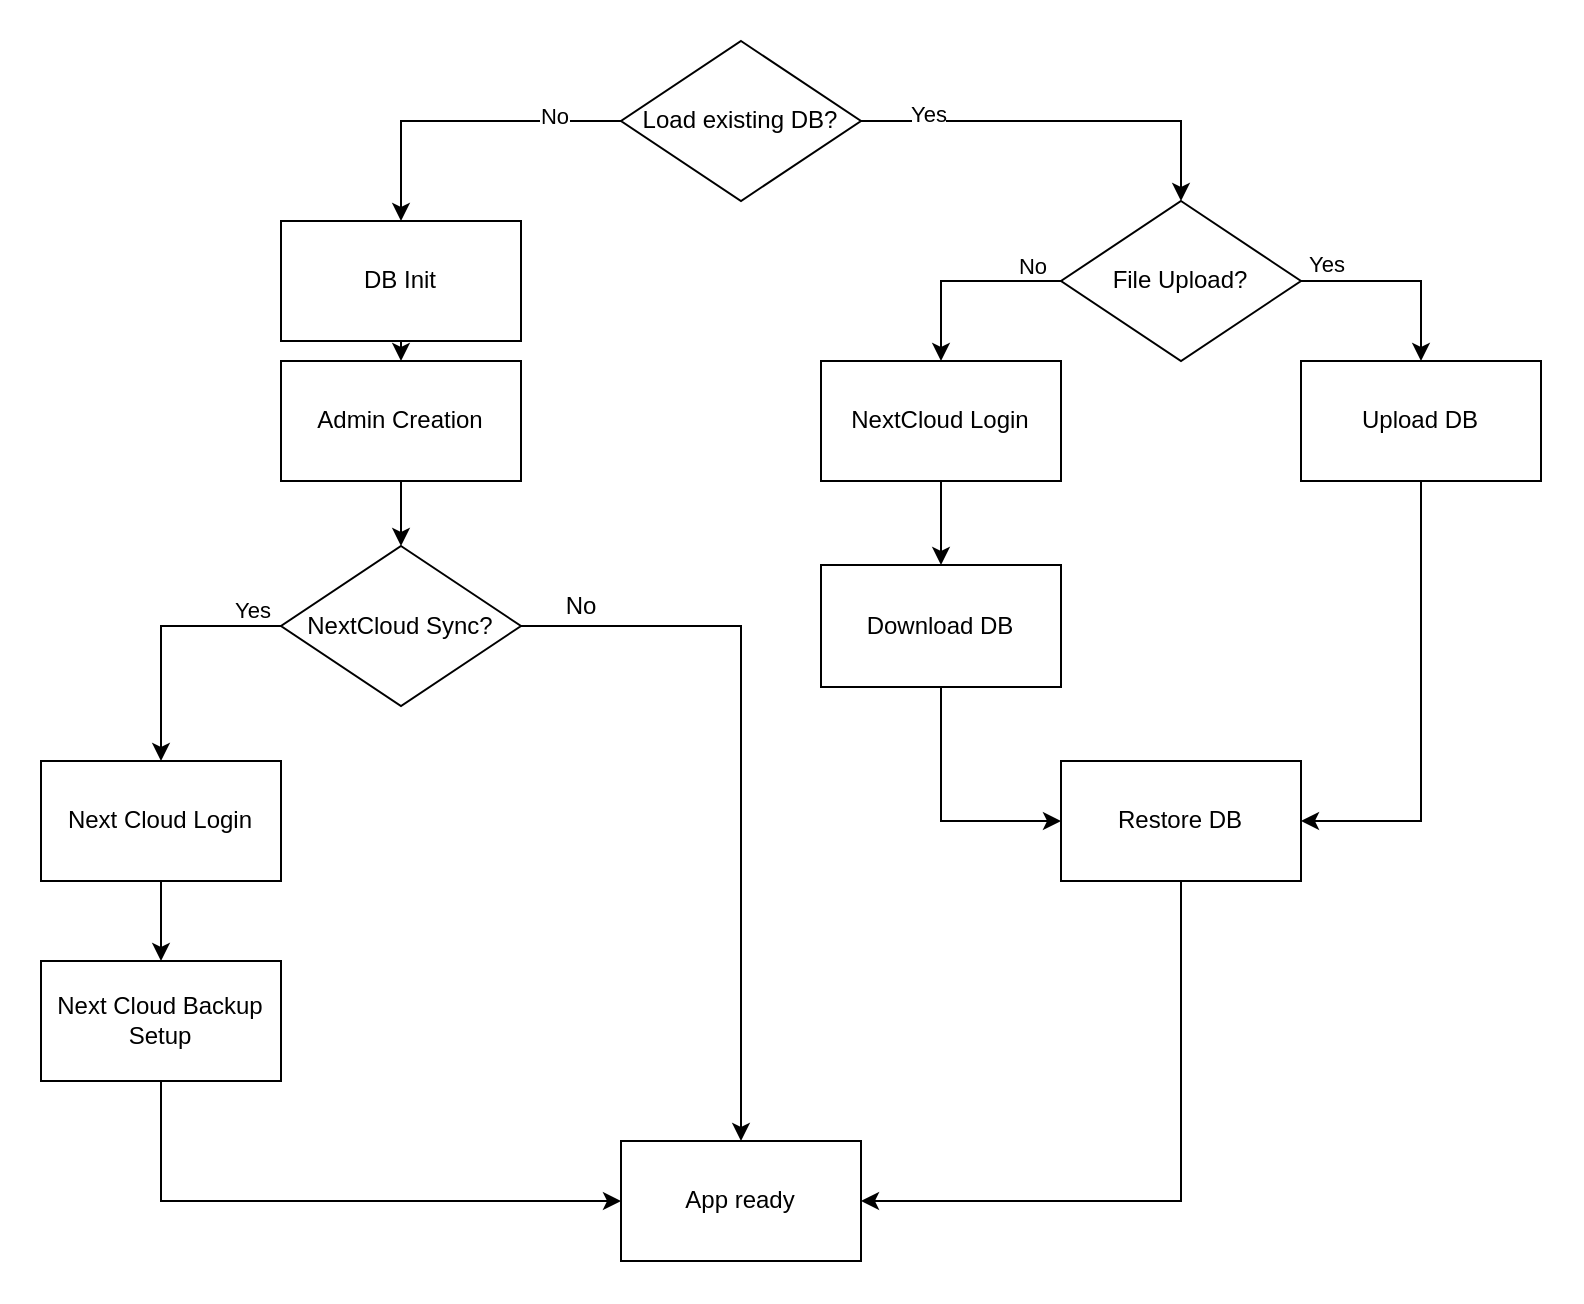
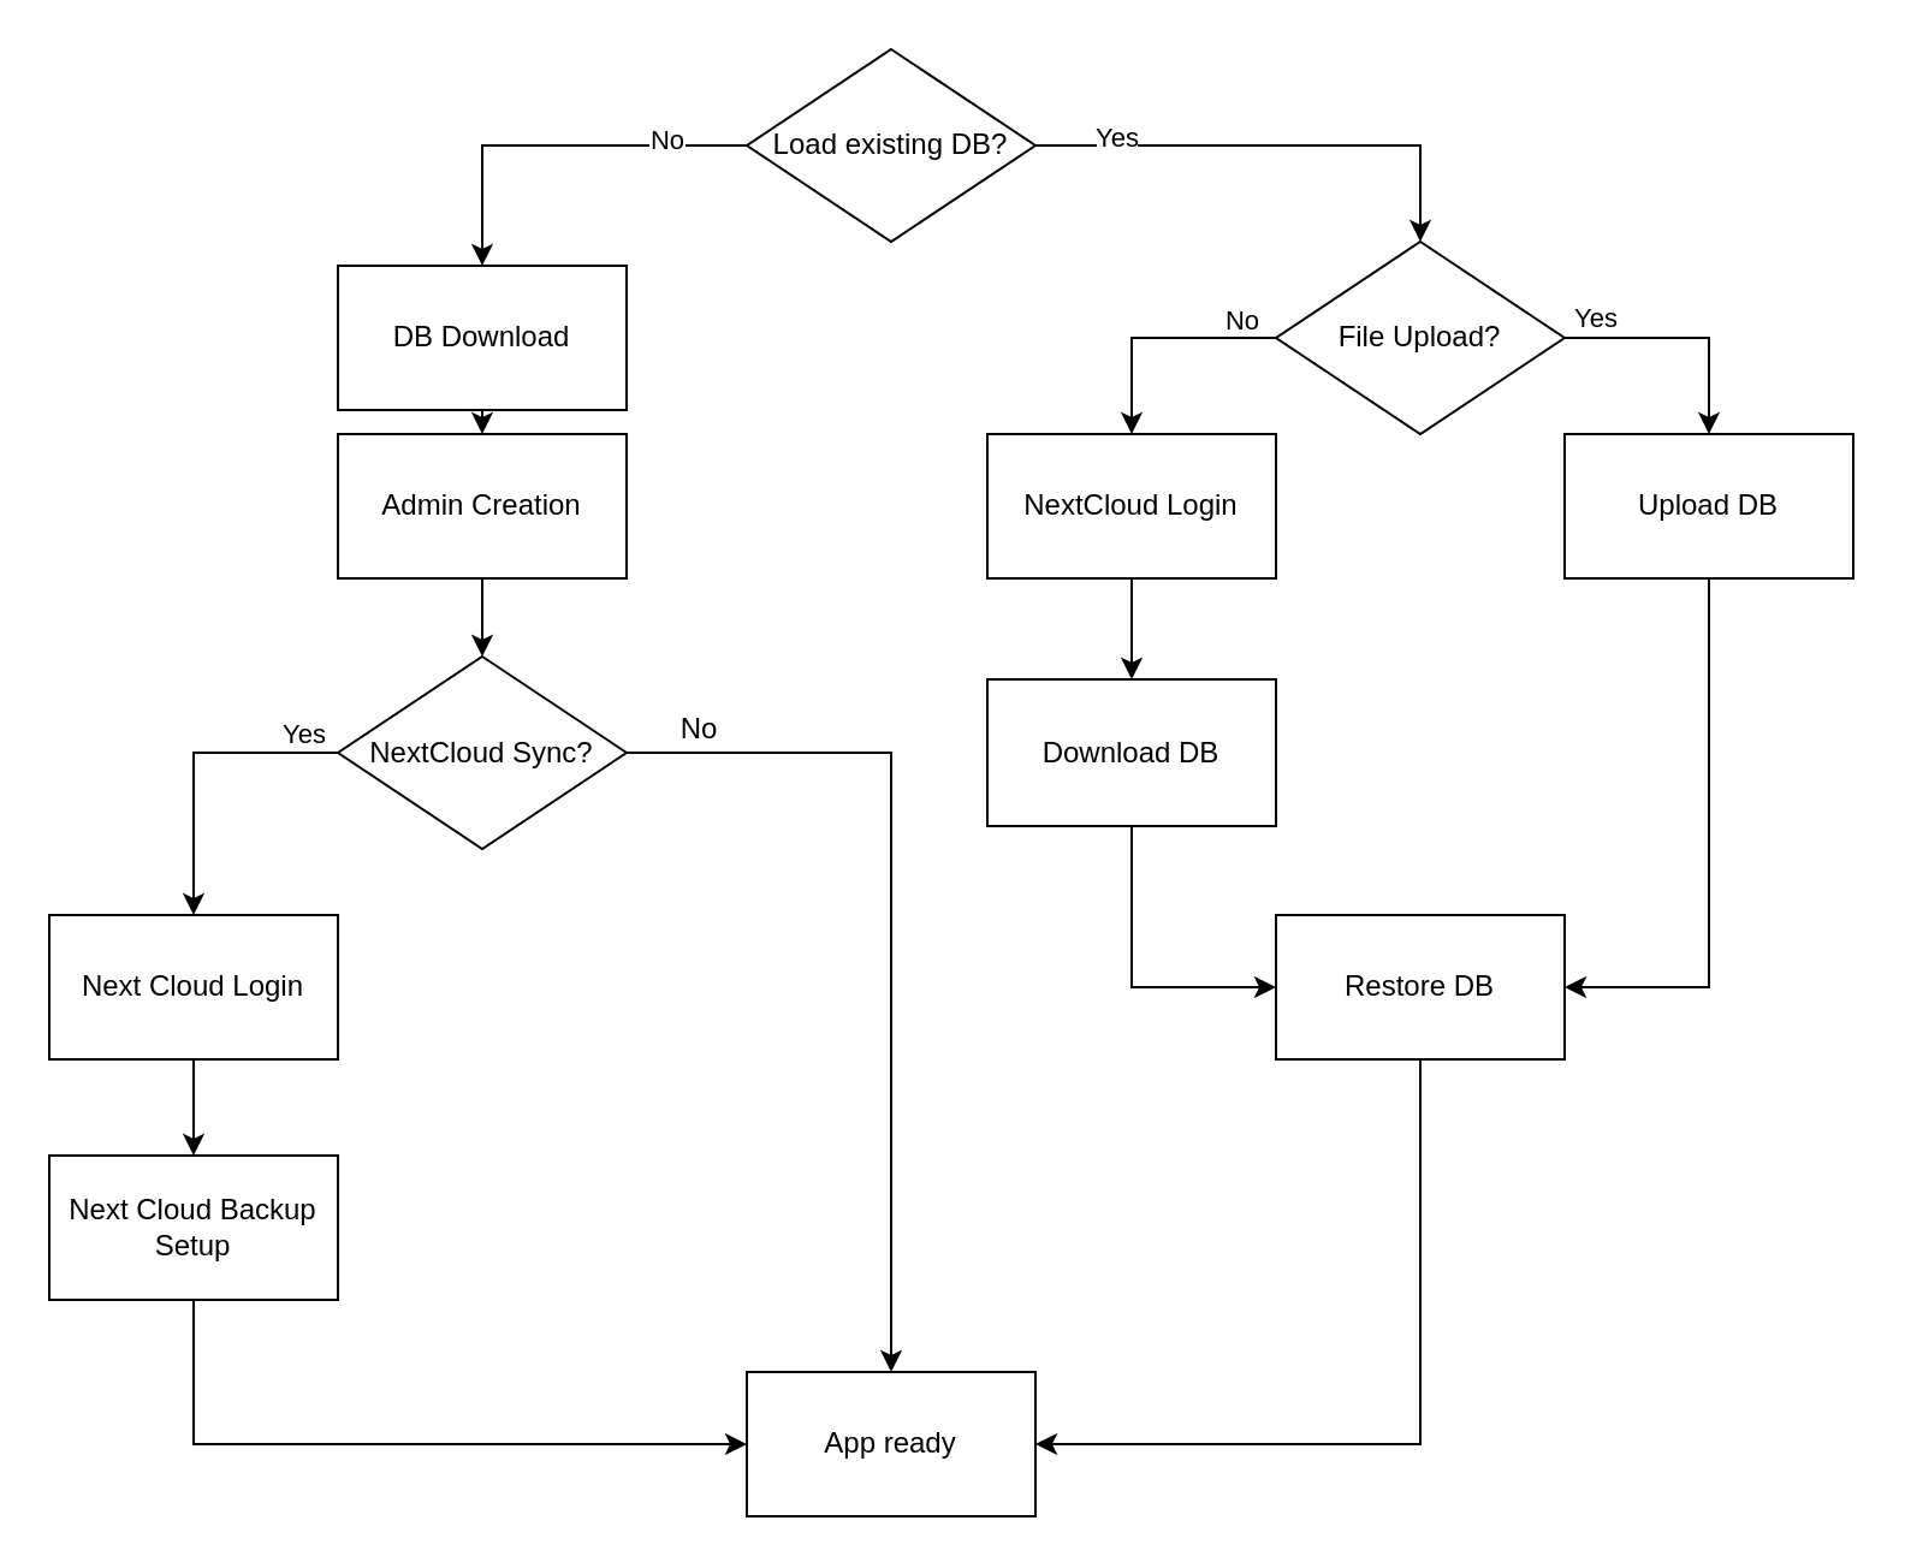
- <mxCell id="22" value="DB Init" style="rounded=0;whiteSpace=wrap;html=1;" vertex="1" parent="1"><mxGeometry x="140" y="110" width="120" height="60" as="geometry" /></mxCell>
+ <mxCell id="22" value="DB Download" style="rounded=0;whiteSpace=wrap;html=1;" vertex="1" parent="1"><mxGeometry x="140" y="110" width="120" height="60" as="geometry" /></mxCell>
